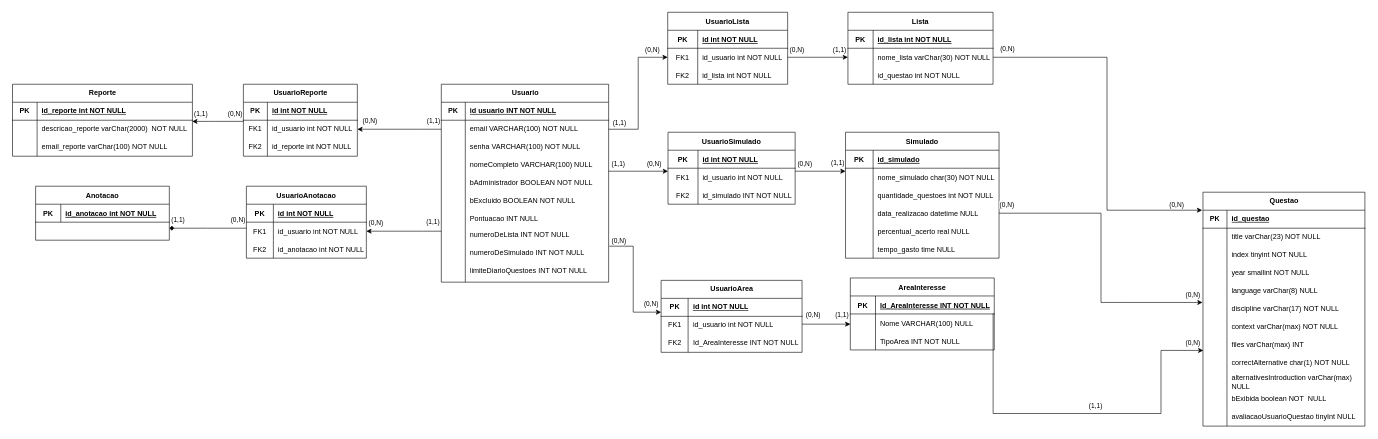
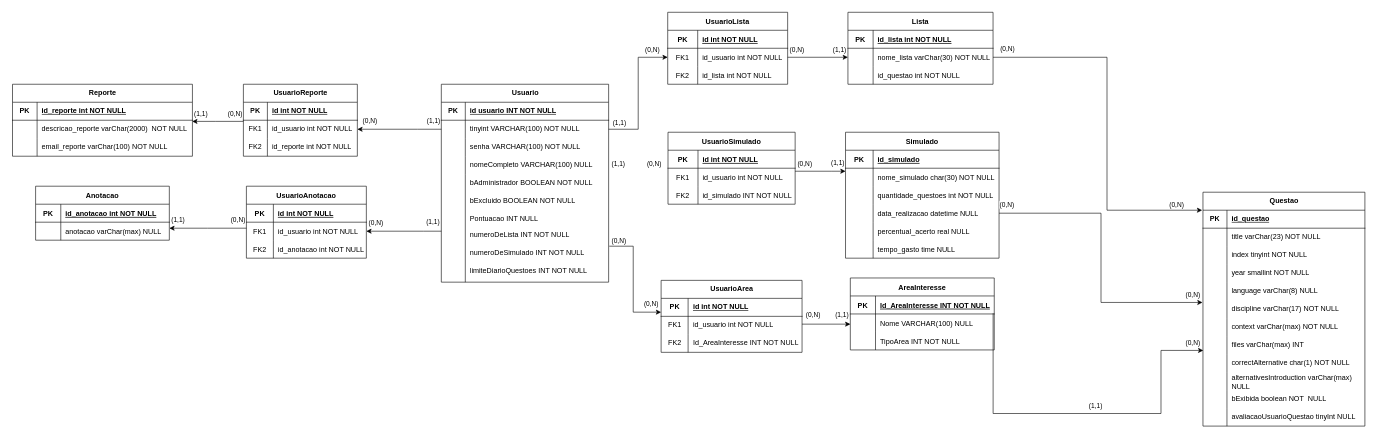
- <mxCell id="98" value="email VARCHAR(100)&amp;nbsp;NOT NULL&amp;nbsp;" style="shape=partialRectangle;connectable=0;fillColor=none;top=0;left=0;bottom=0;right=0;align=left;spacingLeft=6;overflow=hidden;whiteSpace=wrap;html=1;" vertex="1" parent="96"><mxGeometry x="40" width="239" height="30" as="geometry"><mxRectangle width="239" height="30" as="alternateBounds" /></mxGeometry></mxCell>
+ <mxCell id="98" value="tinyint VARCHAR(100)&amp;nbsp;NOT NULL&amp;nbsp;" style="shape=partialRectangle;connectable=0;fillColor=none;top=0;left=0;bottom=0;right=0;align=left;spacingLeft=6;overflow=hidden;whiteSpace=wrap;html=1;" vertex="1" parent="96"><mxGeometry x="40" width="239" height="30" as="geometry"><mxRectangle width="239" height="30" as="alternateBounds" /></mxGeometry></mxCell>
- <mxCell id="90" style="edgeStyle=orthogonalEdgeStyle;rounded=0;orthogonalLoop=1;jettySize=auto;html=1;" edge="1" parent="1" source="92" target="139"><mxGeometry relative="1" as="geometry"><Array as="points"><mxPoint x="1045" y="285" /><mxPoint x="1045" y="285" /></Array></mxGeometry></mxCell>
- <mxCell id="159" style="edgeStyle=orthogonalEdgeStyle;rounded=0;orthogonalLoop=1;jettySize=auto;html=1;endArrow=diamond;" edge="1" parent="1" source="160" target="152"><mxGeometry relative="1" as="geometry"><Array as="points"><mxPoint x="345" y="380" /><mxPoint x="345" y="380" /></Array></mxGeometry></mxCell>
+ <mxCell id="159" style="edgeStyle=orthogonalEdgeStyle;rounded=0;orthogonalLoop=1;jettySize=auto;html=1;" edge="1" parent="1" source="160" target="152"><mxGeometry relative="1" as="geometry"><Array as="points"><mxPoint x="345" y="380" /><mxPoint x="345" y="380" /></Array></mxGeometry></mxCell>
+ <mxCell id="158" value="anotacao varChar(max) NULL" style="shape=partialRectangle;overflow=hidden;connectable=0;fillColor=none;top=0;left=0;bottom=0;right=0;align=left;spacingLeft=6;" vertex="1" parent="156"><mxGeometry x="42" width="181" height="30" as="geometry"><mxRectangle width="181" height="30" as="alternateBounds" /></mxGeometry></mxCell>
